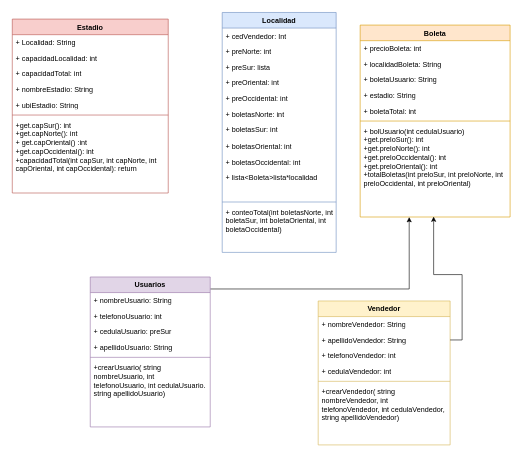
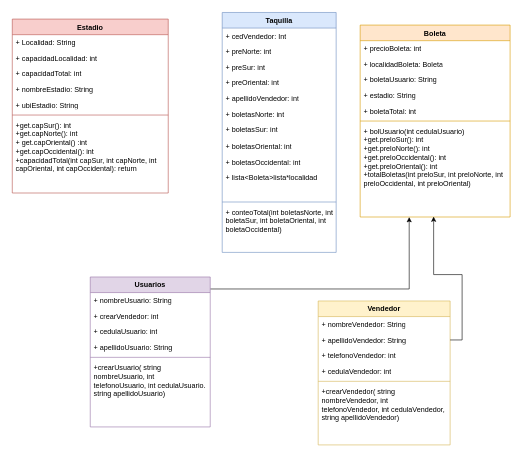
- <mxCell id="33" value="Localidad" style="swimlane;fontStyle=1;align=center;verticalAlign=top;childLayout=stackLayout;horizontal=1;startSize=26;horizontalStack=0;resizeParent=1;resizeParentMax=0;resizeLast=0;collapsible=1;marginBottom=0;whiteSpace=wrap;html=1;fillColor=#dae8fc;strokeColor=#6c8ebf;" parent="1" vertex="1"><mxGeometry x="370" y="20" width="190" height="400" as="geometry" /></mxCell>
+ <mxCell id="33" value="Taquilla" style="swimlane;fontStyle=1;align=center;verticalAlign=top;childLayout=stackLayout;horizontal=1;startSize=26;horizontalStack=0;resizeParent=1;resizeParentMax=0;resizeLast=0;collapsible=1;marginBottom=0;whiteSpace=wrap;html=1;fillColor=#dae8fc;strokeColor=#6c8ebf;" parent="1" vertex="1"><mxGeometry x="370" y="20" width="190" height="400" as="geometry" /></mxCell>
- <mxCell id="4" value="+ localidadBoleta: String" style="text;strokeColor=none;fillColor=none;align=left;verticalAlign=top;spacingLeft=4;spacingRight=4;overflow=hidden;rotatable=0;points=[[0,0.5],[1,0.5]];portConstraint=eastwest;whiteSpace=wrap;html=1;" parent="2" vertex="1"><mxGeometry y="52" width="250" height="26" as="geometry" /></mxCell>
+ <mxCell id="4" value="+ localidadBoleta: Boleta" style="text;strokeColor=none;fillColor=none;align=left;verticalAlign=top;spacingLeft=4;spacingRight=4;overflow=hidden;rotatable=0;points=[[0,0.5],[1,0.5]];portConstraint=eastwest;whiteSpace=wrap;html=1;" parent="2" vertex="1"><mxGeometry y="52" width="250" height="26" as="geometry" /></mxCell>
- <mxCell id="36" value="+ preSur: lista" style="text;strokeColor=none;fillColor=none;align=left;verticalAlign=top;spacingLeft=4;spacingRight=4;overflow=hidden;rotatable=0;points=[[0,0.5],[1,0.5]];portConstraint=eastwest;whiteSpace=wrap;html=1;" parent="33" vertex="1"><mxGeometry y="78" width="190" height="26" as="geometry" /></mxCell>
+ <mxCell id="36" value="+ preSur: int" style="text;strokeColor=none;fillColor=none;align=left;verticalAlign=top;spacingLeft=4;spacingRight=4;overflow=hidden;rotatable=0;points=[[0,0.5],[1,0.5]];portConstraint=eastwest;whiteSpace=wrap;html=1;" parent="33" vertex="1"><mxGeometry y="78" width="190" height="26" as="geometry" /></mxCell>
- <mxCell id="38" value="+ preOccidental: int" style="text;strokeColor=none;fillColor=none;align=left;verticalAlign=top;spacingLeft=4;spacingRight=4;overflow=hidden;rotatable=0;points=[[0,0.5],[1,0.5]];portConstraint=eastwest;whiteSpace=wrap;html=1;" parent="33" vertex="1"><mxGeometry y="130" width="190" height="26" as="geometry" /></mxCell>
+ <mxCell id="38" value="+ apellidoVendedor: int" style="text;strokeColor=none;fillColor=none;align=left;verticalAlign=top;spacingLeft=4;spacingRight=4;overflow=hidden;rotatable=0;points=[[0,0.5],[1,0.5]];portConstraint=eastwest;whiteSpace=wrap;html=1;" parent="33" vertex="1"><mxGeometry y="130" width="190" height="26" as="geometry" /></mxCell>
- <mxCell id="21" value="+ telefonoUsuario: int" style="text;strokeColor=none;fillColor=none;align=left;verticalAlign=top;spacingLeft=4;spacingRight=4;overflow=hidden;rotatable=0;points=[[0,0.5],[1,0.5]];portConstraint=eastwest;whiteSpace=wrap;html=1;" parent="19" vertex="1"><mxGeometry y="52" width="200" height="26" as="geometry" /></mxCell>
+ <mxCell id="21" value="+ crearVendedor: int" style="text;strokeColor=none;fillColor=none;align=left;verticalAlign=top;spacingLeft=4;spacingRight=4;overflow=hidden;rotatable=0;points=[[0,0.5],[1,0.5]];portConstraint=eastwest;whiteSpace=wrap;html=1;" parent="19" vertex="1"><mxGeometry y="52" width="200" height="26" as="geometry" /></mxCell>
- <mxCell id="22" value="+ cedulaUsuario: preSur" style="text;strokeColor=none;fillColor=none;align=left;verticalAlign=top;spacingLeft=4;spacingRight=4;overflow=hidden;rotatable=0;points=[[0,0.5],[1,0.5]];portConstraint=eastwest;whiteSpace=wrap;html=1;" parent="19" vertex="1"><mxGeometry y="78" width="200" height="26" as="geometry" /></mxCell>
+ <mxCell id="22" value="+ cedulaUsuario: int" style="text;strokeColor=none;fillColor=none;align=left;verticalAlign=top;spacingLeft=4;spacingRight=4;overflow=hidden;rotatable=0;points=[[0,0.5],[1,0.5]];portConstraint=eastwest;whiteSpace=wrap;html=1;" parent="19" vertex="1"><mxGeometry y="78" width="200" height="26" as="geometry" /></mxCell>
